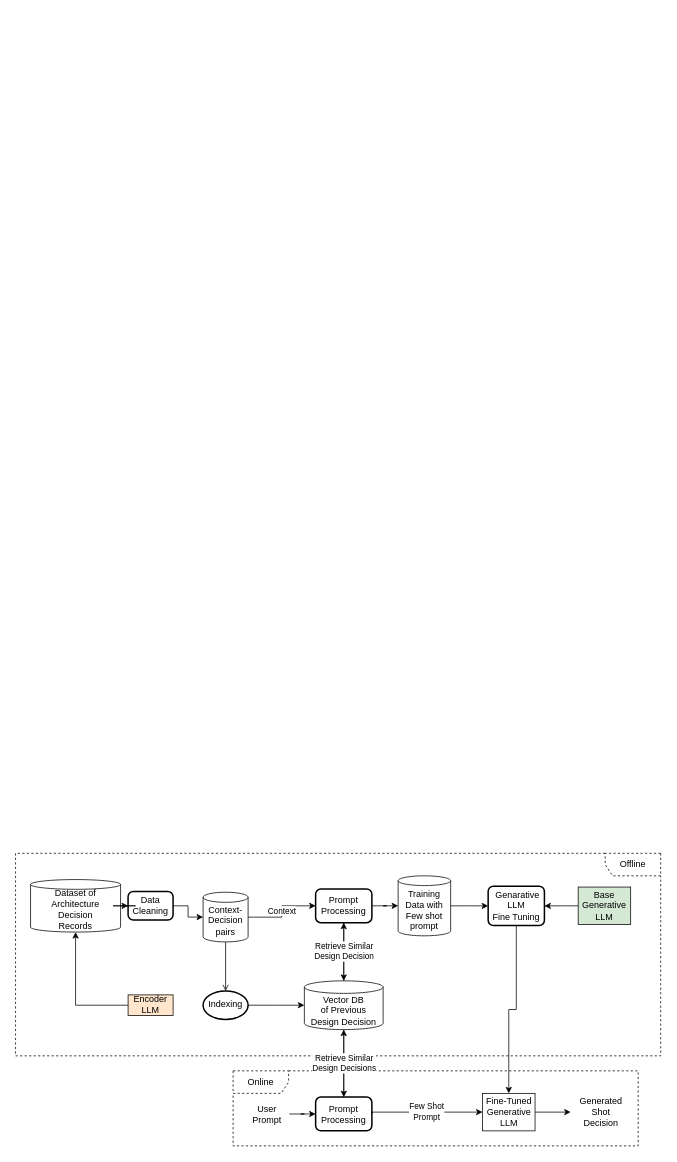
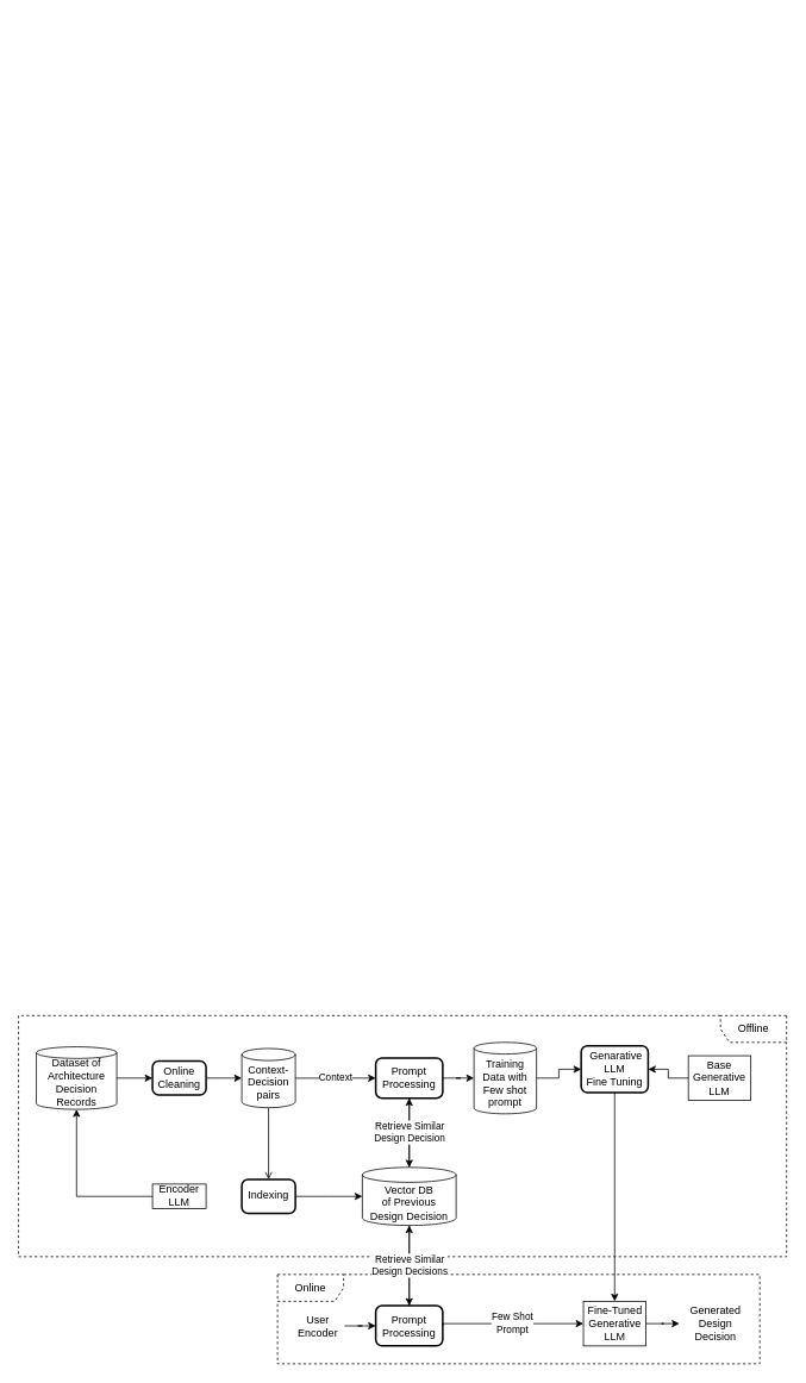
- <mxCell id="20" value="Dataset of&lt;div&gt;Architecture&lt;/div&gt;&lt;div&gt;Decision&lt;/div&gt;&lt;div&gt;Records&lt;/div&gt;" style="shape=cylinder3;whiteSpace=wrap;html=1;boundedLbl=1;backgroundOutline=1;size=6.512;" parent="1" vertex="1"><mxGeometry x="40" y="1171.99" width="120" height="70" as="geometry" /></mxCell>
+ <mxCell id="20" value="Dataset of&lt;div&gt;Architecture&lt;/div&gt;&lt;div&gt;Decision&lt;/div&gt;&lt;div&gt;Records&lt;/div&gt;" style="shape=cylinder3;whiteSpace=wrap;html=1;boundedLbl=1;backgroundOutline=1;size=6.512;" parent="1" vertex="1"><mxGeometry y="1171.99" width="90" height="70" as="geometry" x="40" /></mxCell>
- <mxCell id="25" value="Data&lt;div&gt;Cleaning&lt;/div&gt;" style="rounded=1;whiteSpace=wrap;html=1;absoluteArcSize=1;arcSize=14;strokeWidth=2;" parent="1" vertex="1"><mxGeometry x="170" y="1187.93" width="60" height="38.13" as="geometry" /></mxCell>
+ <mxCell id="25" value="Online&lt;div&gt;Cleaning&lt;/div&gt;" style="rounded=1;whiteSpace=wrap;html=1;absoluteArcSize=1;arcSize=14;strokeWidth=2;" parent="1" vertex="1"><mxGeometry x="170" y="1187.93" width="60" height="38.13" as="geometry" /></mxCell>
- <mxCell id="29" value="&amp;nbsp;Genarative LLM&lt;div&gt;Fine Tuning&lt;/div&gt;" style="rounded=1;whiteSpace=wrap;html=1;absoluteArcSize=1;arcSize=14;strokeWidth=2;" parent="1" vertex="1"><mxGeometry x="650" y="1180.75" width="75" height="52.5" as="geometry" /></mxCell>
+ <mxCell id="29" value="&amp;nbsp;Genarative LLM&lt;div&gt;Fine Tuning&lt;/div&gt;" style="rounded=1;whiteSpace=wrap;html=1;absoluteArcSize=1;arcSize=14;strokeWidth=2;" parent="1" vertex="1"><mxGeometry x="650" y="1170.75" width="75" height="52.5" as="geometry" /></mxCell>
- <mxCell id="31" value="Base&lt;div&gt;Generative&lt;/div&gt;&lt;div&gt;LLM&lt;/div&gt;" style="html=1;align=center;verticalAlign=middle;dashed=0;whiteSpace=wrap;fillColor=#d5e8d4;" parent="1" vertex="1"><mxGeometry x="770" y="1181.99" width="70" height="50" as="geometry" /></mxCell>
+ <mxCell id="31" value="Base&lt;div&gt;Generative&lt;/div&gt;&lt;div&gt;LLM&lt;/div&gt;" style="html=1;align=center;verticalAlign=middle;dashed=0;whiteSpace=wrap;" parent="1" vertex="1"><mxGeometry x="770" y="1181.99" width="70" height="50" as="geometry" /></mxCell>
- <mxCell id="23" value="Context-&lt;div&gt;Decision&lt;/div&gt;&lt;div&gt;pairs&lt;/div&gt;" style="shape=cylinder3;whiteSpace=wrap;html=1;boundedLbl=1;backgroundOutline=1;size=6.743;" parent="1" vertex="1"><mxGeometry x="270" y="1188.87" width="60" height="66.25" as="geometry" /></mxCell>
+ <mxCell id="23" value="Context-&lt;div&gt;Decision&lt;/div&gt;&lt;div&gt;pairs&lt;/div&gt;" style="shape=cylinder3;whiteSpace=wrap;html=1;boundedLbl=1;backgroundOutline=1;size=6.743;" parent="1" vertex="1"><mxGeometry x="270" y="1173.87" width="60" height="66.25" as="geometry" /></mxCell>
- <mxCell id="6" value="&lt;div&gt;Encoder&lt;/div&gt;&lt;div&gt;LLM&lt;/div&gt;" style="html=1;align=center;verticalAlign=middle;dashed=0;whiteSpace=wrap;fillColor=#ffe6cc;" parent="1" vertex="1"><mxGeometry x="170" y="1325.74" width="60" height="27.5" as="geometry" /></mxCell>
+ <mxCell id="6" value="&lt;div&gt;Encoder&lt;/div&gt;&lt;div&gt;LLM&lt;/div&gt;" style="html=1;align=center;verticalAlign=middle;dashed=0;whiteSpace=wrap;" parent="1" vertex="1"><mxGeometry x="170" y="1325.74" width="60" height="27.5" as="geometry" /></mxCell>
- <mxCell id="4" value="Indexing" style="ellipse;whiteSpace=wrap;html=1;absoluteArcSize=1;arcSize=14;strokeWidth=2;" parent="1" vertex="1"><mxGeometry x="270" y="1320.43" width="60" height="38.13" as="geometry" /></mxCell>
+ <mxCell id="4" value="Indexing" style="rounded=1;whiteSpace=wrap;html=1;absoluteArcSize=1;arcSize=14;strokeWidth=2;" parent="1" vertex="1"><mxGeometry x="270" y="1320.43" width="60" height="38.13" as="geometry" /></mxCell>
- <mxCell id="11" value="&lt;div&gt;Fine-Tuned&lt;/div&gt;&lt;div&gt;Generative&lt;/div&gt;&lt;div&gt;LLM&lt;/div&gt;" style="html=1;align=center;verticalAlign=middle;dashed=0;whiteSpace=wrap;" parent="9" vertex="1"><mxGeometry x="332.5" y="30" width="70" height="50" as="geometry" /></mxCell>
+ <mxCell id="11" value="&lt;div&gt;Fine-Tuned&lt;/div&gt;&lt;div&gt;Generative&lt;/div&gt;&lt;div&gt;LLM&lt;/div&gt;" style="html=1;align=center;verticalAlign=middle;dashed=0;whiteSpace=wrap;" parent="9" vertex="1"><mxGeometry x="342.5" y="30" width="70" height="50" as="geometry" /></mxCell>
- <mxCell id="10" value="Generated&lt;div&gt;Shot&lt;/div&gt;&lt;div&gt;Decision&lt;/div&gt;" style="text;html=1;align=center;verticalAlign=middle;resizable=0;points=[];autosize=1;strokeColor=none;fillColor=none;" parent="9" vertex="1"><mxGeometry x="450" y="25" width="80" height="60" as="geometry" /></mxCell>
+ <mxCell id="10" value="Generated&lt;div&gt;Design&lt;/div&gt;&lt;div&gt;Decision&lt;/div&gt;" style="text;html=1;align=center;verticalAlign=middle;resizable=0;points=[];autosize=1;strokeColor=none;fillColor=none;" parent="9" vertex="1"><mxGeometry x="450" y="25" width="80" height="60" as="geometry" /></mxCell>
- <mxCell id="14" value="&lt;div&gt;User&lt;/div&gt;&lt;div&gt;Prompt&lt;/div&gt;" style="text;html=1;align=center;verticalAlign=middle;resizable=0;points=[];autosize=1;strokeColor=none;fillColor=none;" parent="9" vertex="1"><mxGeometry x="15" y="37.5" width="60" height="40" as="geometry" /></mxCell>
+ <mxCell id="14" value="&lt;div&gt;User&lt;/div&gt;&lt;div&gt;Encoder&lt;/div&gt;" style="text;html=1;align=center;verticalAlign=middle;resizable=0;points=[];autosize=1;strokeColor=none;fillColor=none;" parent="9" vertex="1"><mxGeometry x="15" y="37.5" width="60" height="40" as="geometry" /></mxCell>
